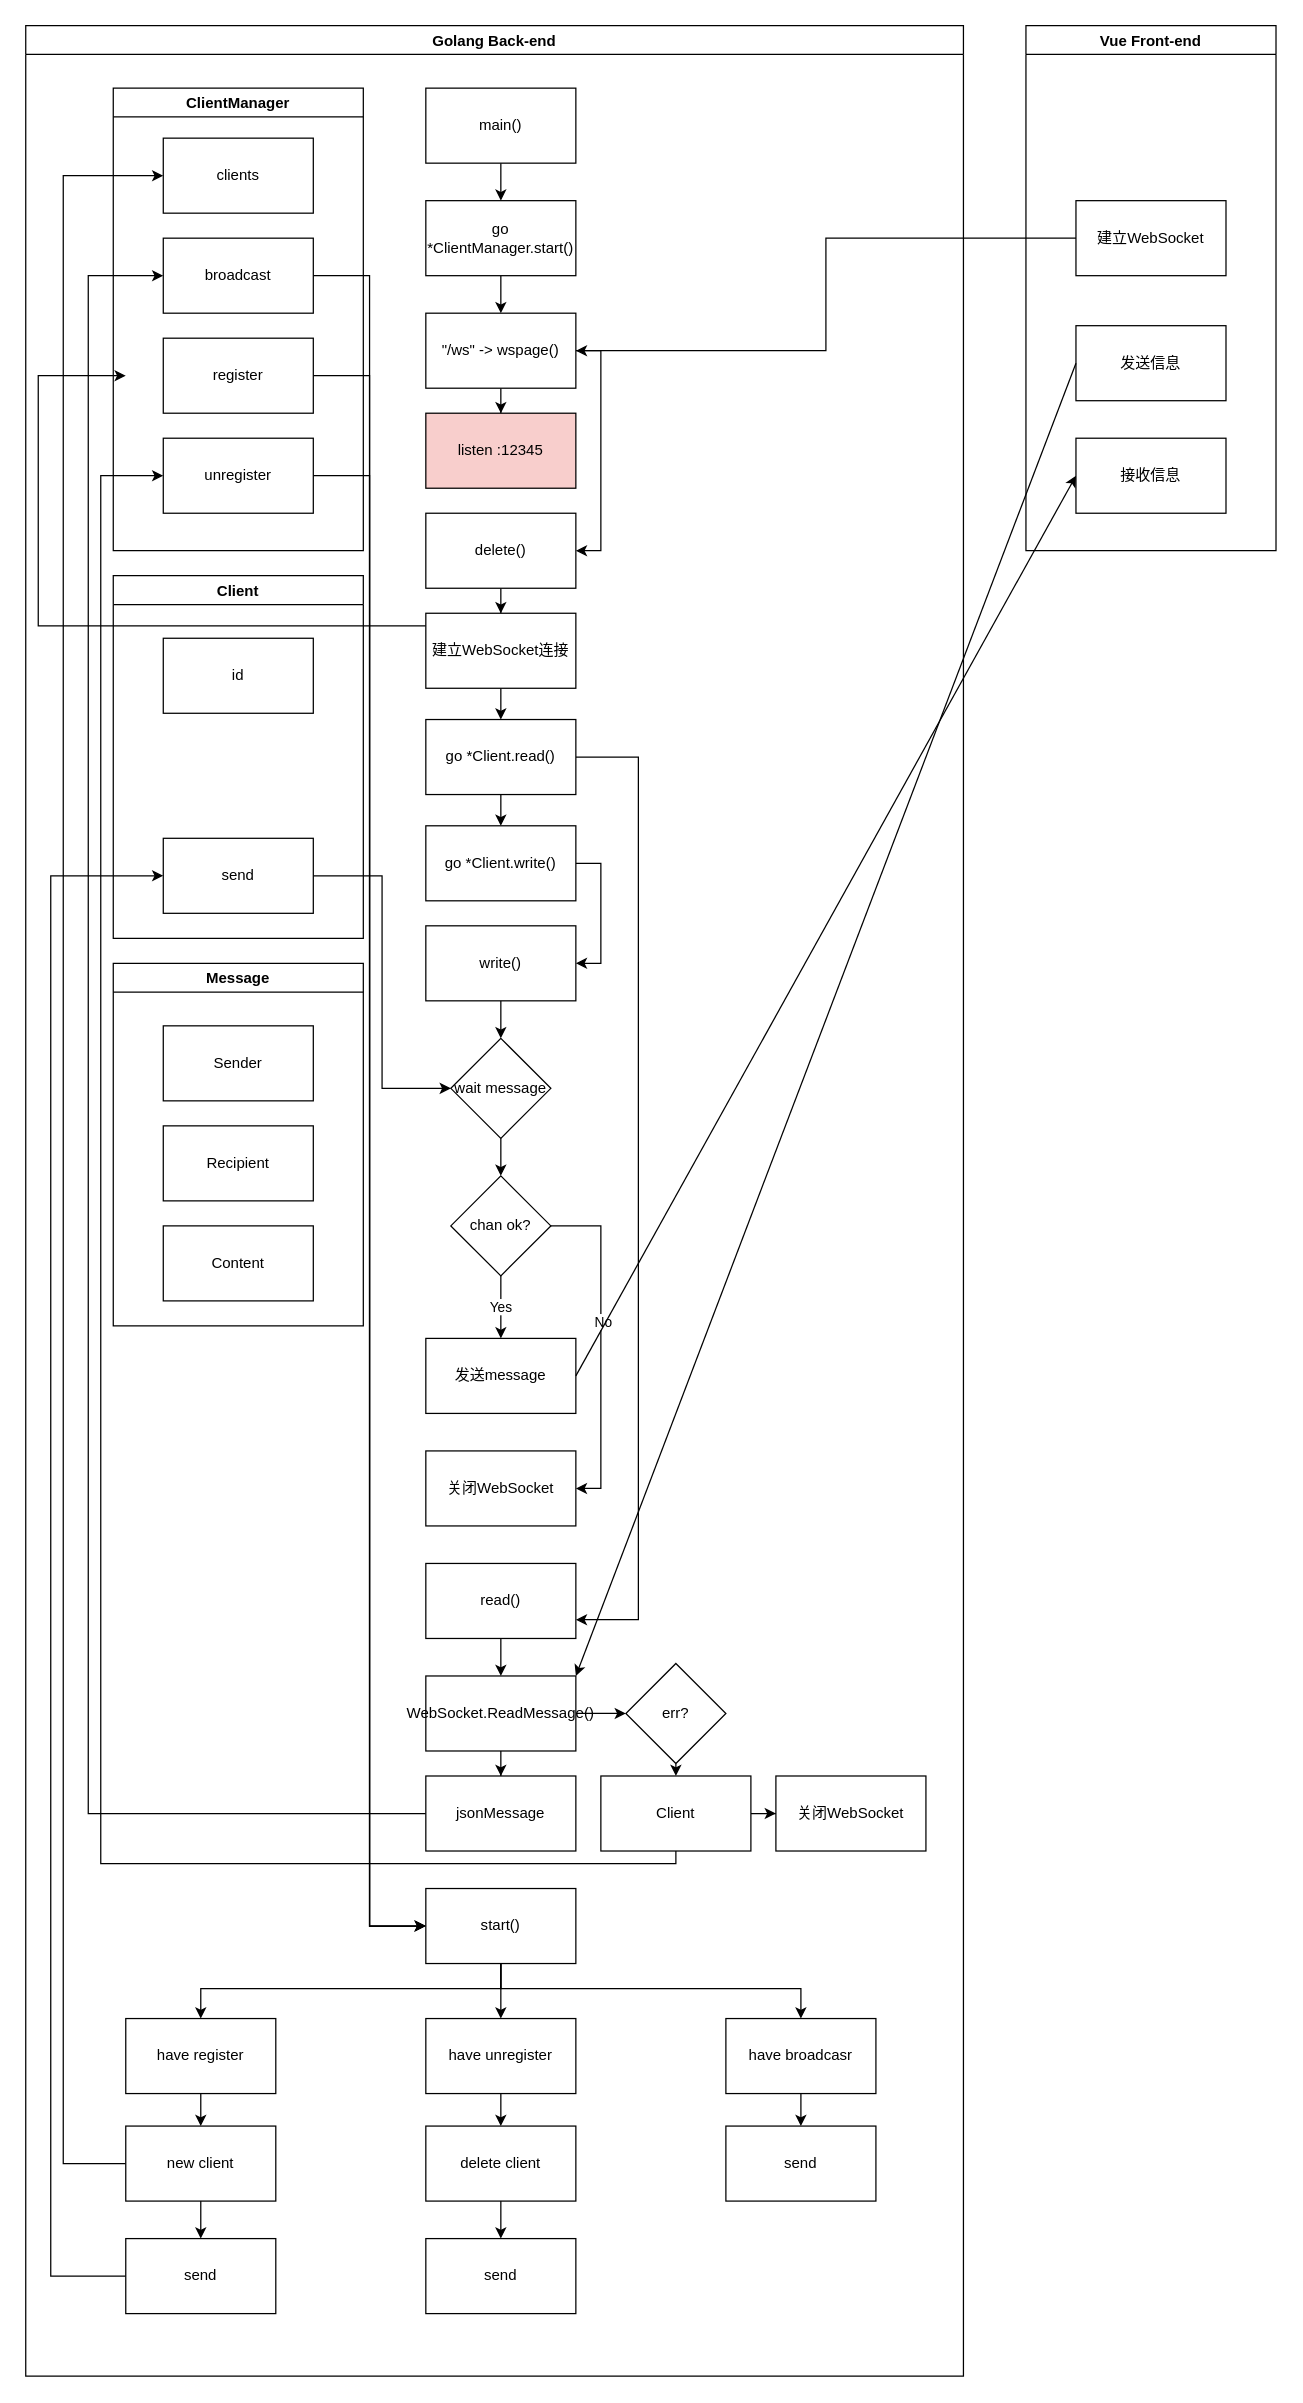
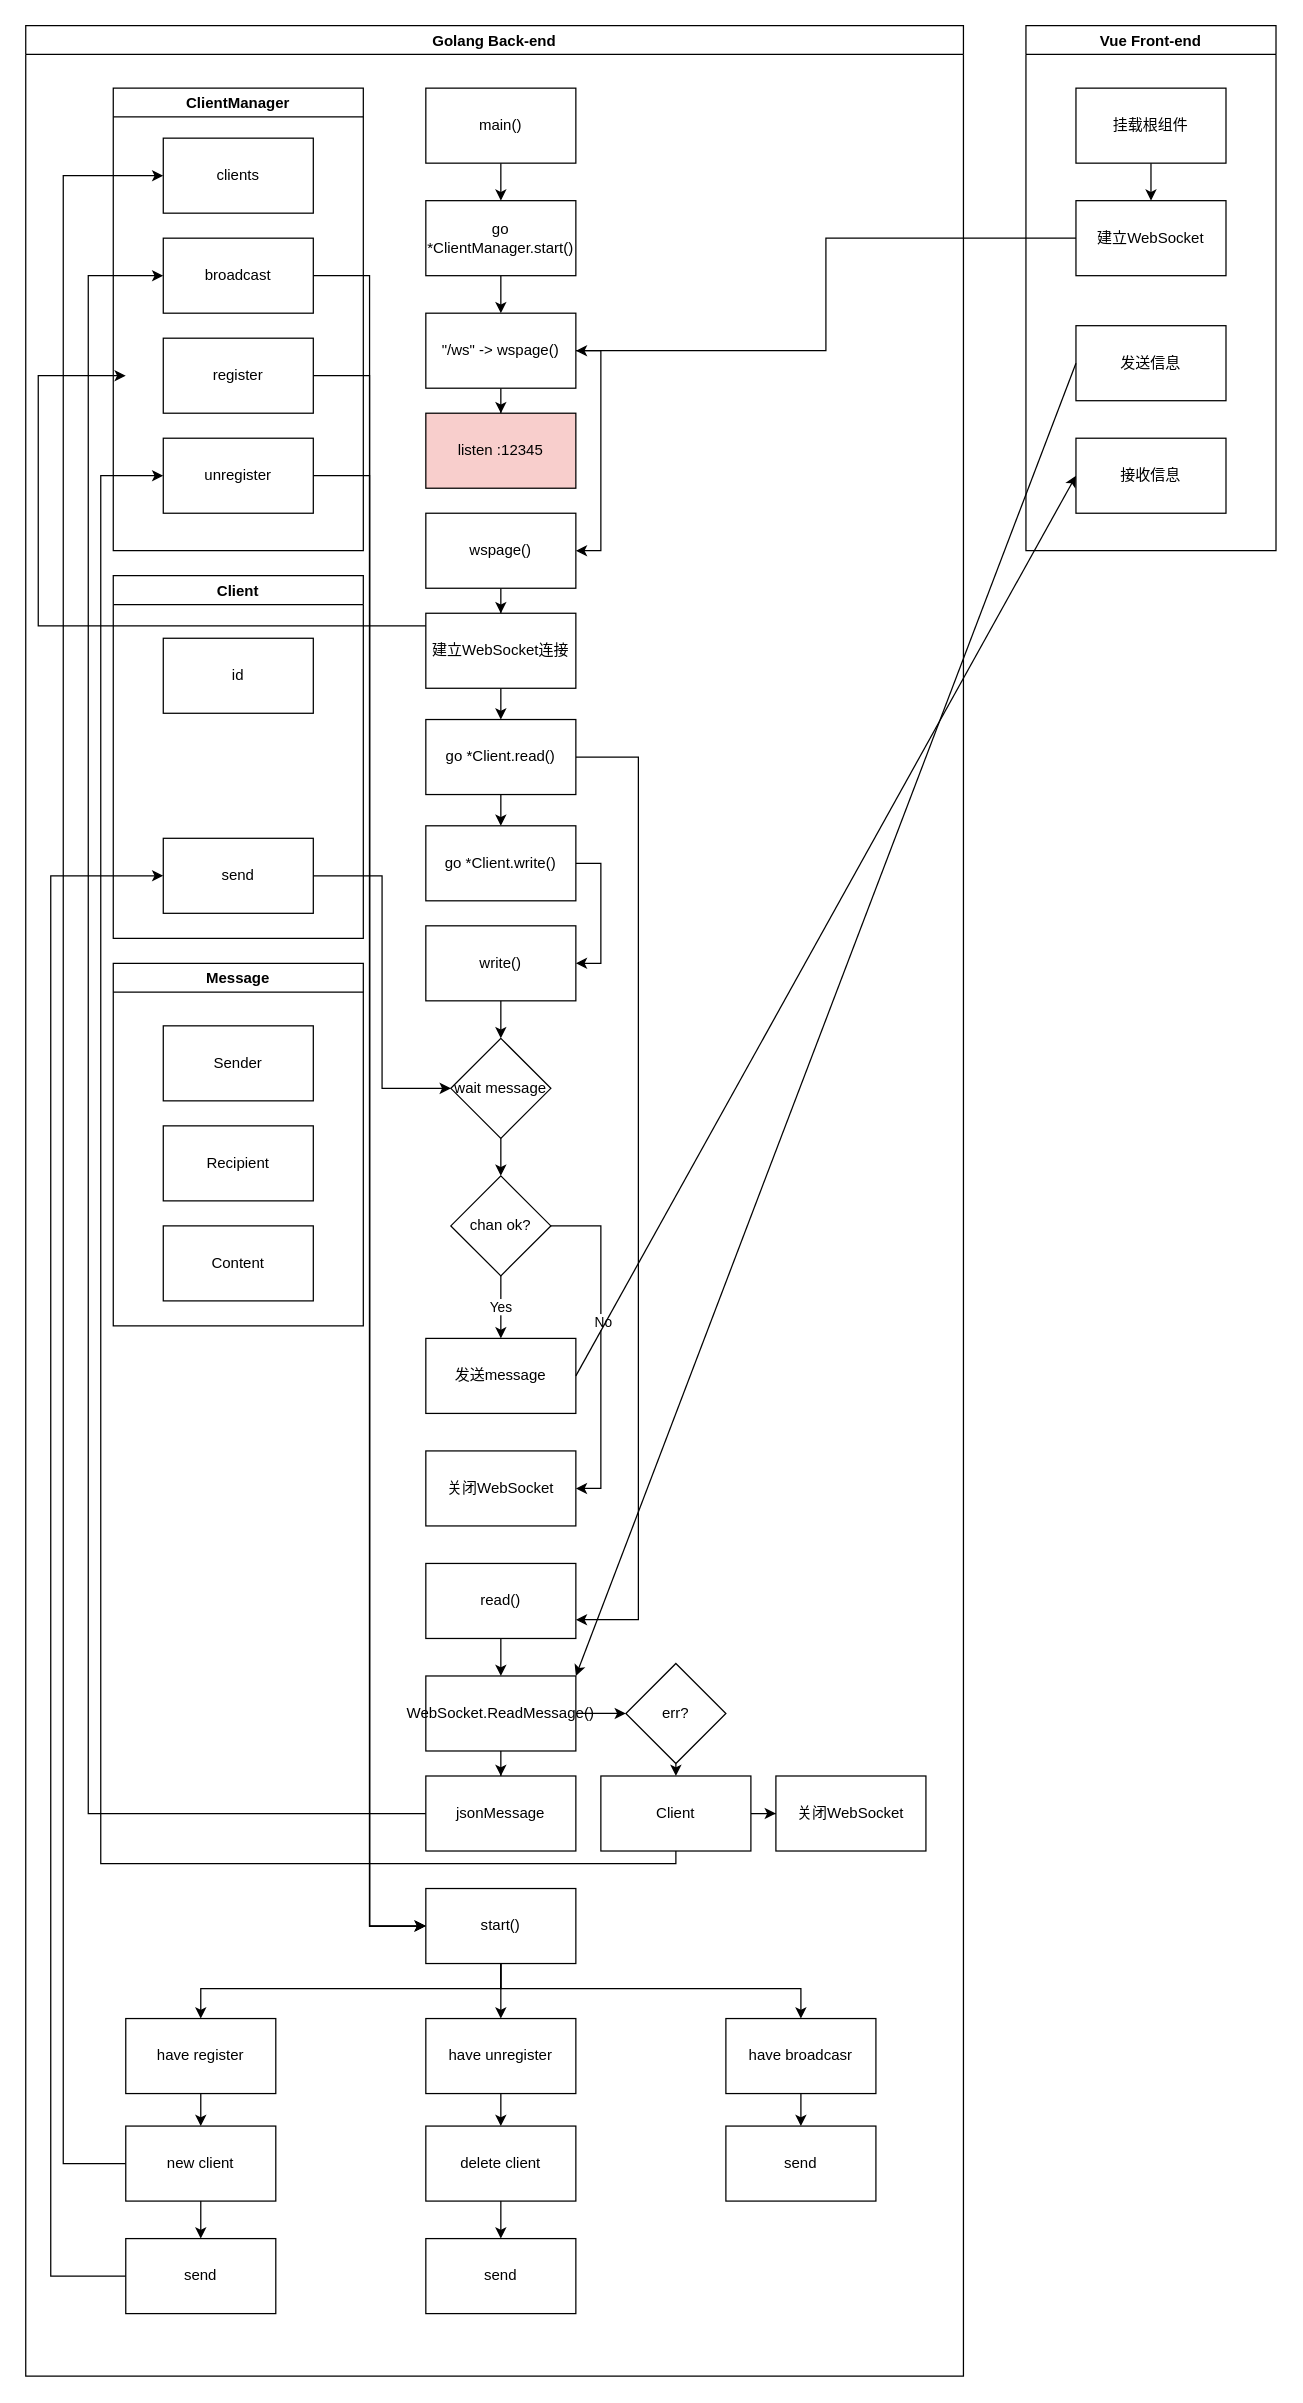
+ <mxCell id="81" value="挂载根组件" style="rounded=0;whiteSpace=wrap;html=1;" vertex="1" parent="79"><mxGeometry x="40" y="50" width="120" height="60" as="geometry" /></mxCell>
+ <mxCell id="80" style="edgeStyle=orthogonalEdgeStyle;rounded=0;orthogonalLoop=1;jettySize=auto;html=1;entryX=0.5;entryY=0;entryDx=0;entryDy=0;" edge="1" parent="79" source="81" target="82"><mxGeometry relative="1" as="geometry" /></mxCell>
- <mxCell id="24" value="delete()" style="rounded=0;whiteSpace=wrap;html=1;" vertex="1" parent="2"><mxGeometry x="320" y="390" width="120" height="60" as="geometry" /></mxCell>
+ <mxCell id="24" value="wspage()" style="rounded=0;whiteSpace=wrap;html=1;" vertex="1" parent="2"><mxGeometry x="320" y="390" width="120" height="60" as="geometry" /></mxCell>
